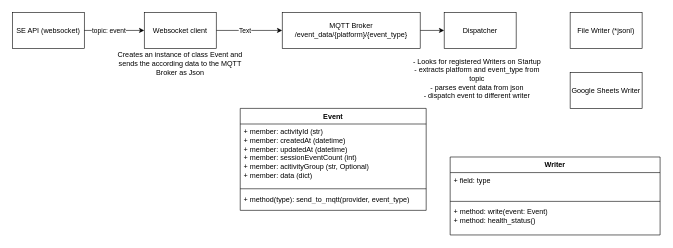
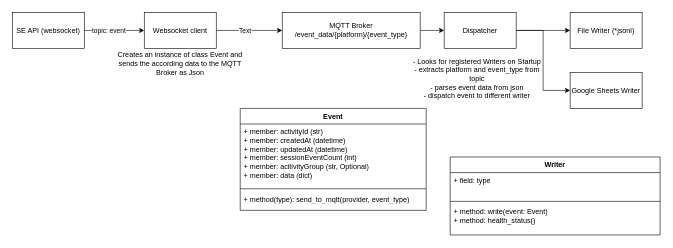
+ <mxCell id="14" style="edgeStyle=orthogonalEdgeStyle;rounded=0;orthogonalLoop=1;jettySize=auto;html=1;" edge="1" parent="1" source="16" target="17"><mxGeometry relative="1" as="geometry" /></mxCell>
+ <mxCell id="15" style="edgeStyle=orthogonalEdgeStyle;rounded=0;orthogonalLoop=1;jettySize=auto;html=1;entryX=0;entryY=0.5;entryDx=0;entryDy=0;" edge="1" parent="1" source="16" target="18"><mxGeometry relative="1" as="geometry" /></mxCell>
